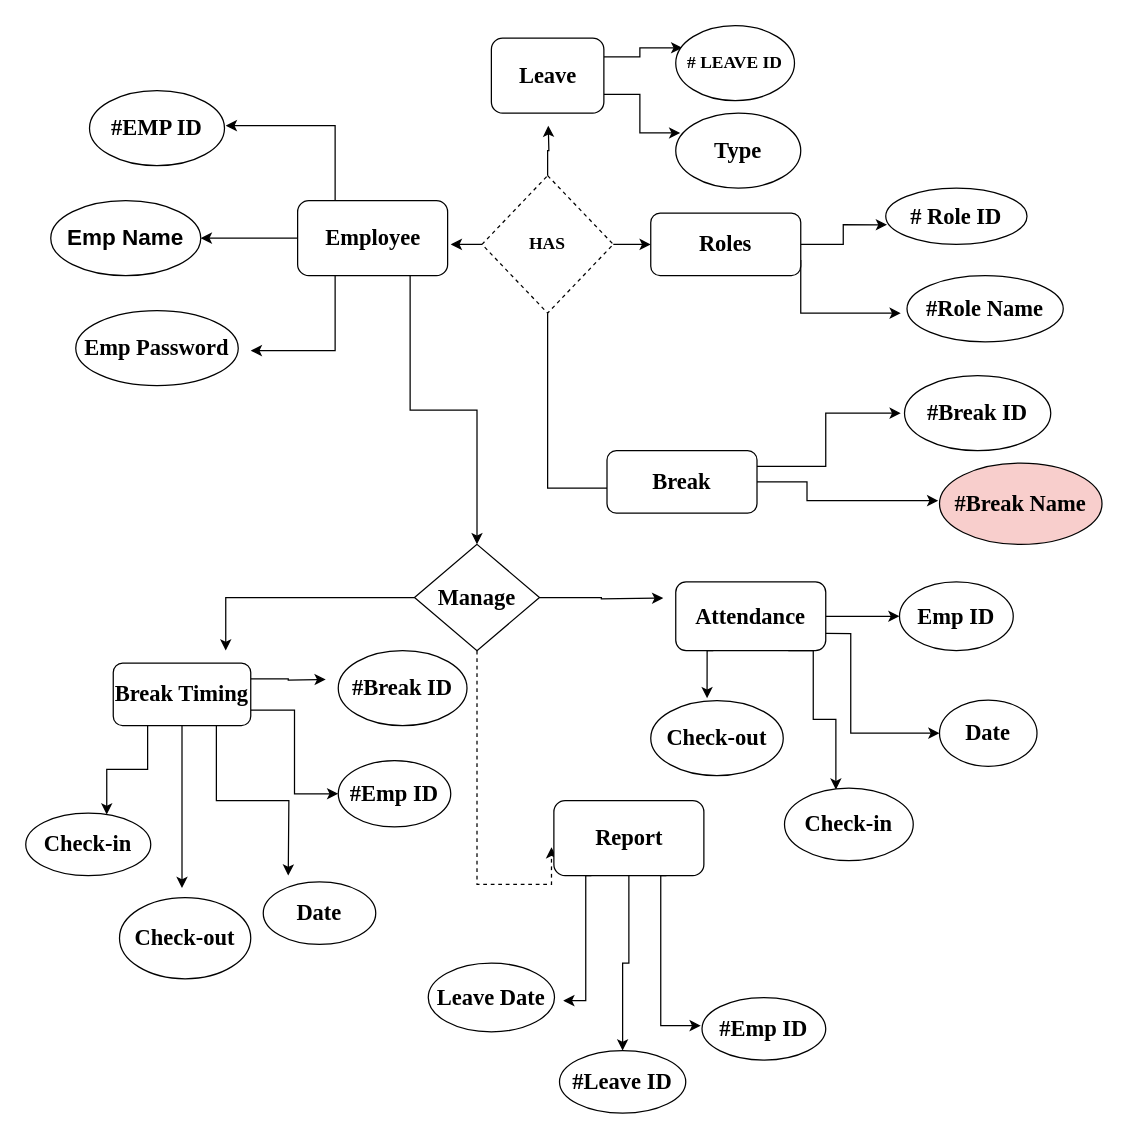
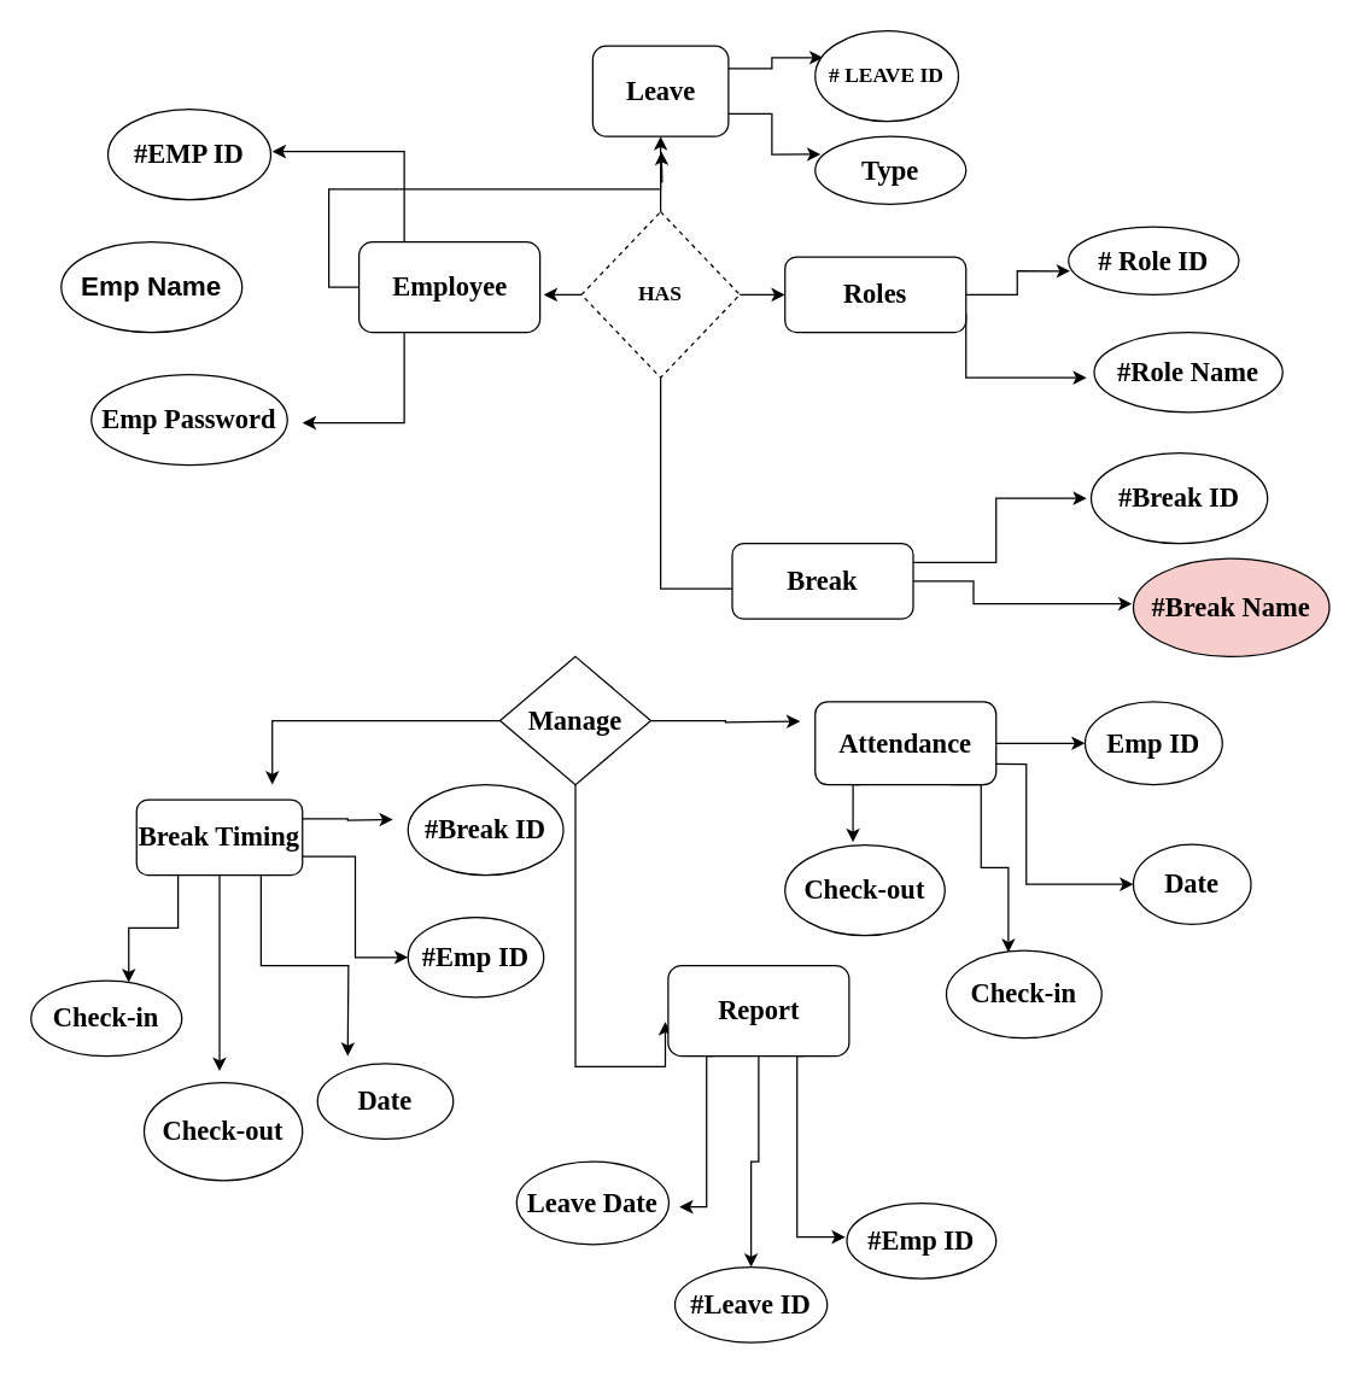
- <mxCell id="19" value="&lt;b&gt;&lt;font style=&quot;font-size: 18px&quot; face=&quot;Times New Roman&quot;&gt;Type&lt;/font&gt;&lt;/b&gt;" style="ellipse;whiteSpace=wrap;html=1;" vertex="1" parent="1"><mxGeometry x="540" y="90" width="100" height="60" as="geometry" /></mxCell>
+ <mxCell id="19" value="&lt;b&gt;&lt;font style=&quot;font-size: 18px&quot; face=&quot;Times New Roman&quot;&gt;Type&lt;/font&gt;&lt;/b&gt;" style="ellipse;whiteSpace=wrap;html=1;" vertex="1" parent="1"><mxGeometry x="540" y="90" width="100" height="45" as="geometry" /></mxCell>
- <mxCell id="7" style="edgeStyle=orthogonalEdgeStyle;rounded=0;orthogonalLoop=1;jettySize=auto;html=1;exitX=0;exitY=0.5;exitDx=0;exitDy=0;entryX=1;entryY=0.5;entryDx=0;entryDy=0;" edge="1" parent="1" source="9" target="3"><mxGeometry relative="1" as="geometry" /></mxCell>
+ <mxCell id="7" style="edgeStyle=orthogonalEdgeStyle;rounded=0;orthogonalLoop=1;jettySize=auto;html=1;exitX=0;exitY=0.5;exitDx=0;exitDy=0;" edge="1" parent="1" source="9" target="17"><mxGeometry relative="1" as="geometry" /></mxCell>
- <mxCell id="6" style="edgeStyle=orthogonalEdgeStyle;rounded=0;orthogonalLoop=1;jettySize=auto;html=1;exitX=0.75;exitY=1;exitDx=0;exitDy=0;entryX=0.5;entryY=0;entryDx=0;entryDy=0;" edge="1" parent="1" source="9" target="33"><mxGeometry relative="1" as="geometry" /></mxCell>
- <mxCell id="32" style="edgeStyle=orthogonalEdgeStyle;rounded=0;orthogonalLoop=1;jettySize=auto;html=1;exitX=0.5;exitY=1;exitDx=0;exitDy=0;entryX=-0.016;entryY=0.62;entryDx=0;entryDy=0;entryPerimeter=0;dashed=1;" edge="1" parent="1" source="33" target="48"><mxGeometry relative="1" as="geometry"><mxPoint x="381" y="720" as="targetPoint" /><Array as="points"><mxPoint x="381" y="707" /></Array></mxGeometry></mxCell>
+ <mxCell id="32" style="edgeStyle=orthogonalEdgeStyle;rounded=0;orthogonalLoop=1;jettySize=auto;html=1;exitX=0.5;exitY=1;exitDx=0;exitDy=0;entryX=-0.016;entryY=0.62;entryDx=0;entryDy=0;entryPerimeter=0;" edge="1" parent="1" source="33" target="48"><mxGeometry relative="1" as="geometry"><mxPoint x="381" y="720" as="targetPoint" /><Array as="points"><mxPoint x="381" y="707" /></Array></mxGeometry></mxCell>
